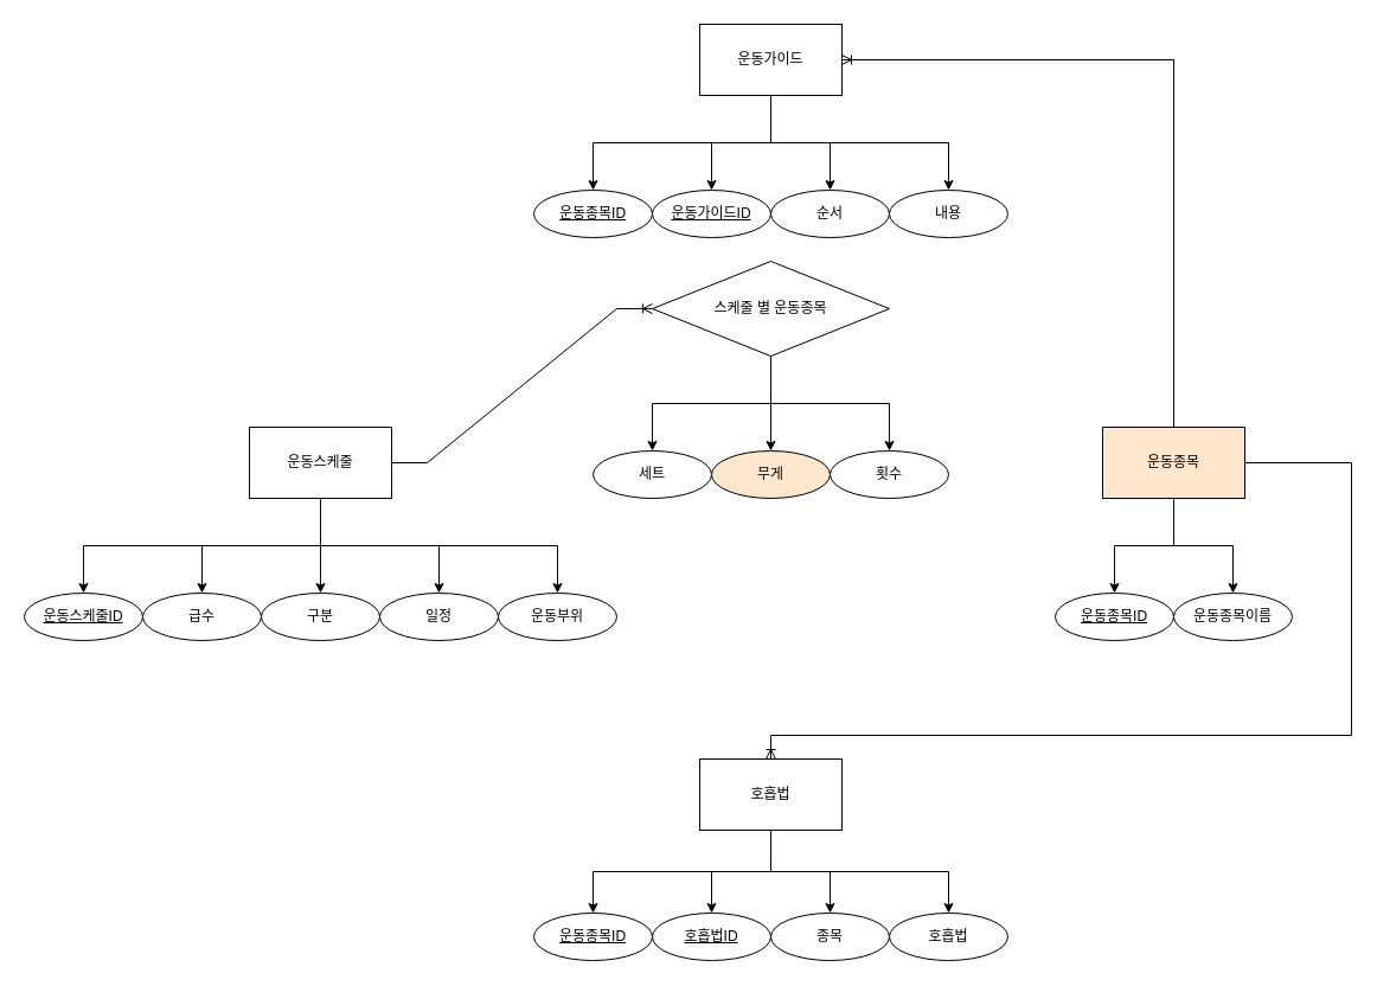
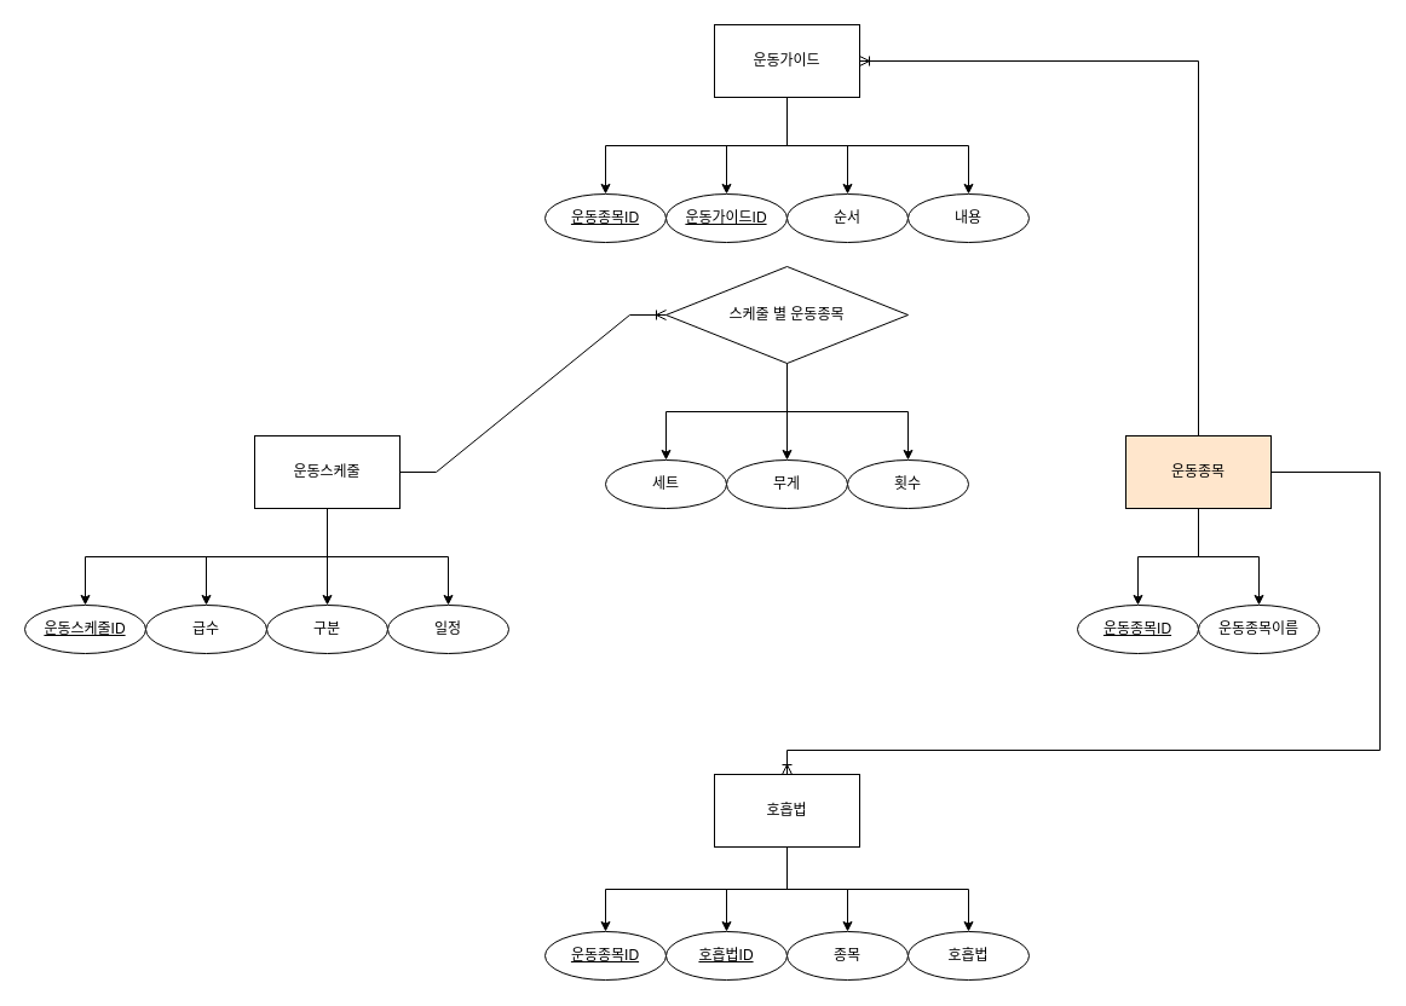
- <mxCell id="25" value="무게" style="ellipse;whiteSpace=wrap;html=1;align=center;fillColor=#ffe6cc;" vertex="1" parent="1"><mxGeometry x="600" y="380" width="100" height="40" as="geometry" /></mxCell>
+ <mxCell id="25" value="무게" style="ellipse;whiteSpace=wrap;html=1;align=center;" vertex="1" parent="1"><mxGeometry x="600" y="380" width="100" height="40" as="geometry" /></mxCell>
- <mxCell id="6" style="edgeStyle=orthogonalEdgeStyle;rounded=0;orthogonalLoop=1;jettySize=auto;html=1;exitX=0.5;exitY=1;exitDx=0;exitDy=0;entryX=0.5;entryY=0;entryDx=0;entryDy=0;" edge="1" parent="1" source="7" target="12"><mxGeometry relative="1" as="geometry" /></mxCell>
- <mxCell id="12" value="운동부위" style="ellipse;whiteSpace=wrap;html=1;align=center;" vertex="1" parent="1"><mxGeometry x="420" y="500" width="100" height="40" as="geometry" /></mxCell>
